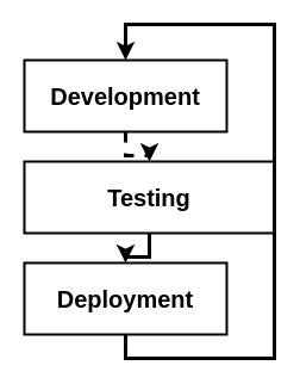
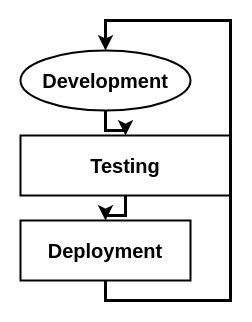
- <mxCell id="3" value="Development" style="rounded=0;whiteSpace=wrap;html=1;strokeWidth=2;fontSize=20;align=center;fontStyle=1" parent="1" vertex="1"><mxGeometry x="20" y="50" width="170" height="60" as="geometry" /></mxCell>
+ <mxCell id="3" value="Development" style="ellipse;whiteSpace=wrap;html=1;strokeWidth=2;fontSize=20;align=center;fontStyle=1;" parent="1" vertex="1"><mxGeometry x="20" y="50" width="170" height="60" as="geometry" /></mxCell>
- <mxCell id="2" style="edgeStyle=orthogonalEdgeStyle;rounded=0;html=1;exitX=0.5;exitY=1;jettySize=auto;orthogonalLoop=1;strokeWidth=3;fontSize=20;strokeColor=#000;dashed=1;" parent="1" source="3" target="5" edge="1"><mxGeometry relative="1" as="geometry" /></mxCell>
+ <mxCell id="2" style="edgeStyle=orthogonalEdgeStyle;rounded=0;html=1;exitX=0.5;exitY=1;jettySize=auto;orthogonalLoop=1;strokeWidth=3;fontSize=20;strokeColor=#000;" parent="1" source="3" target="5" edge="1"><mxGeometry relative="1" as="geometry" /></mxCell>
